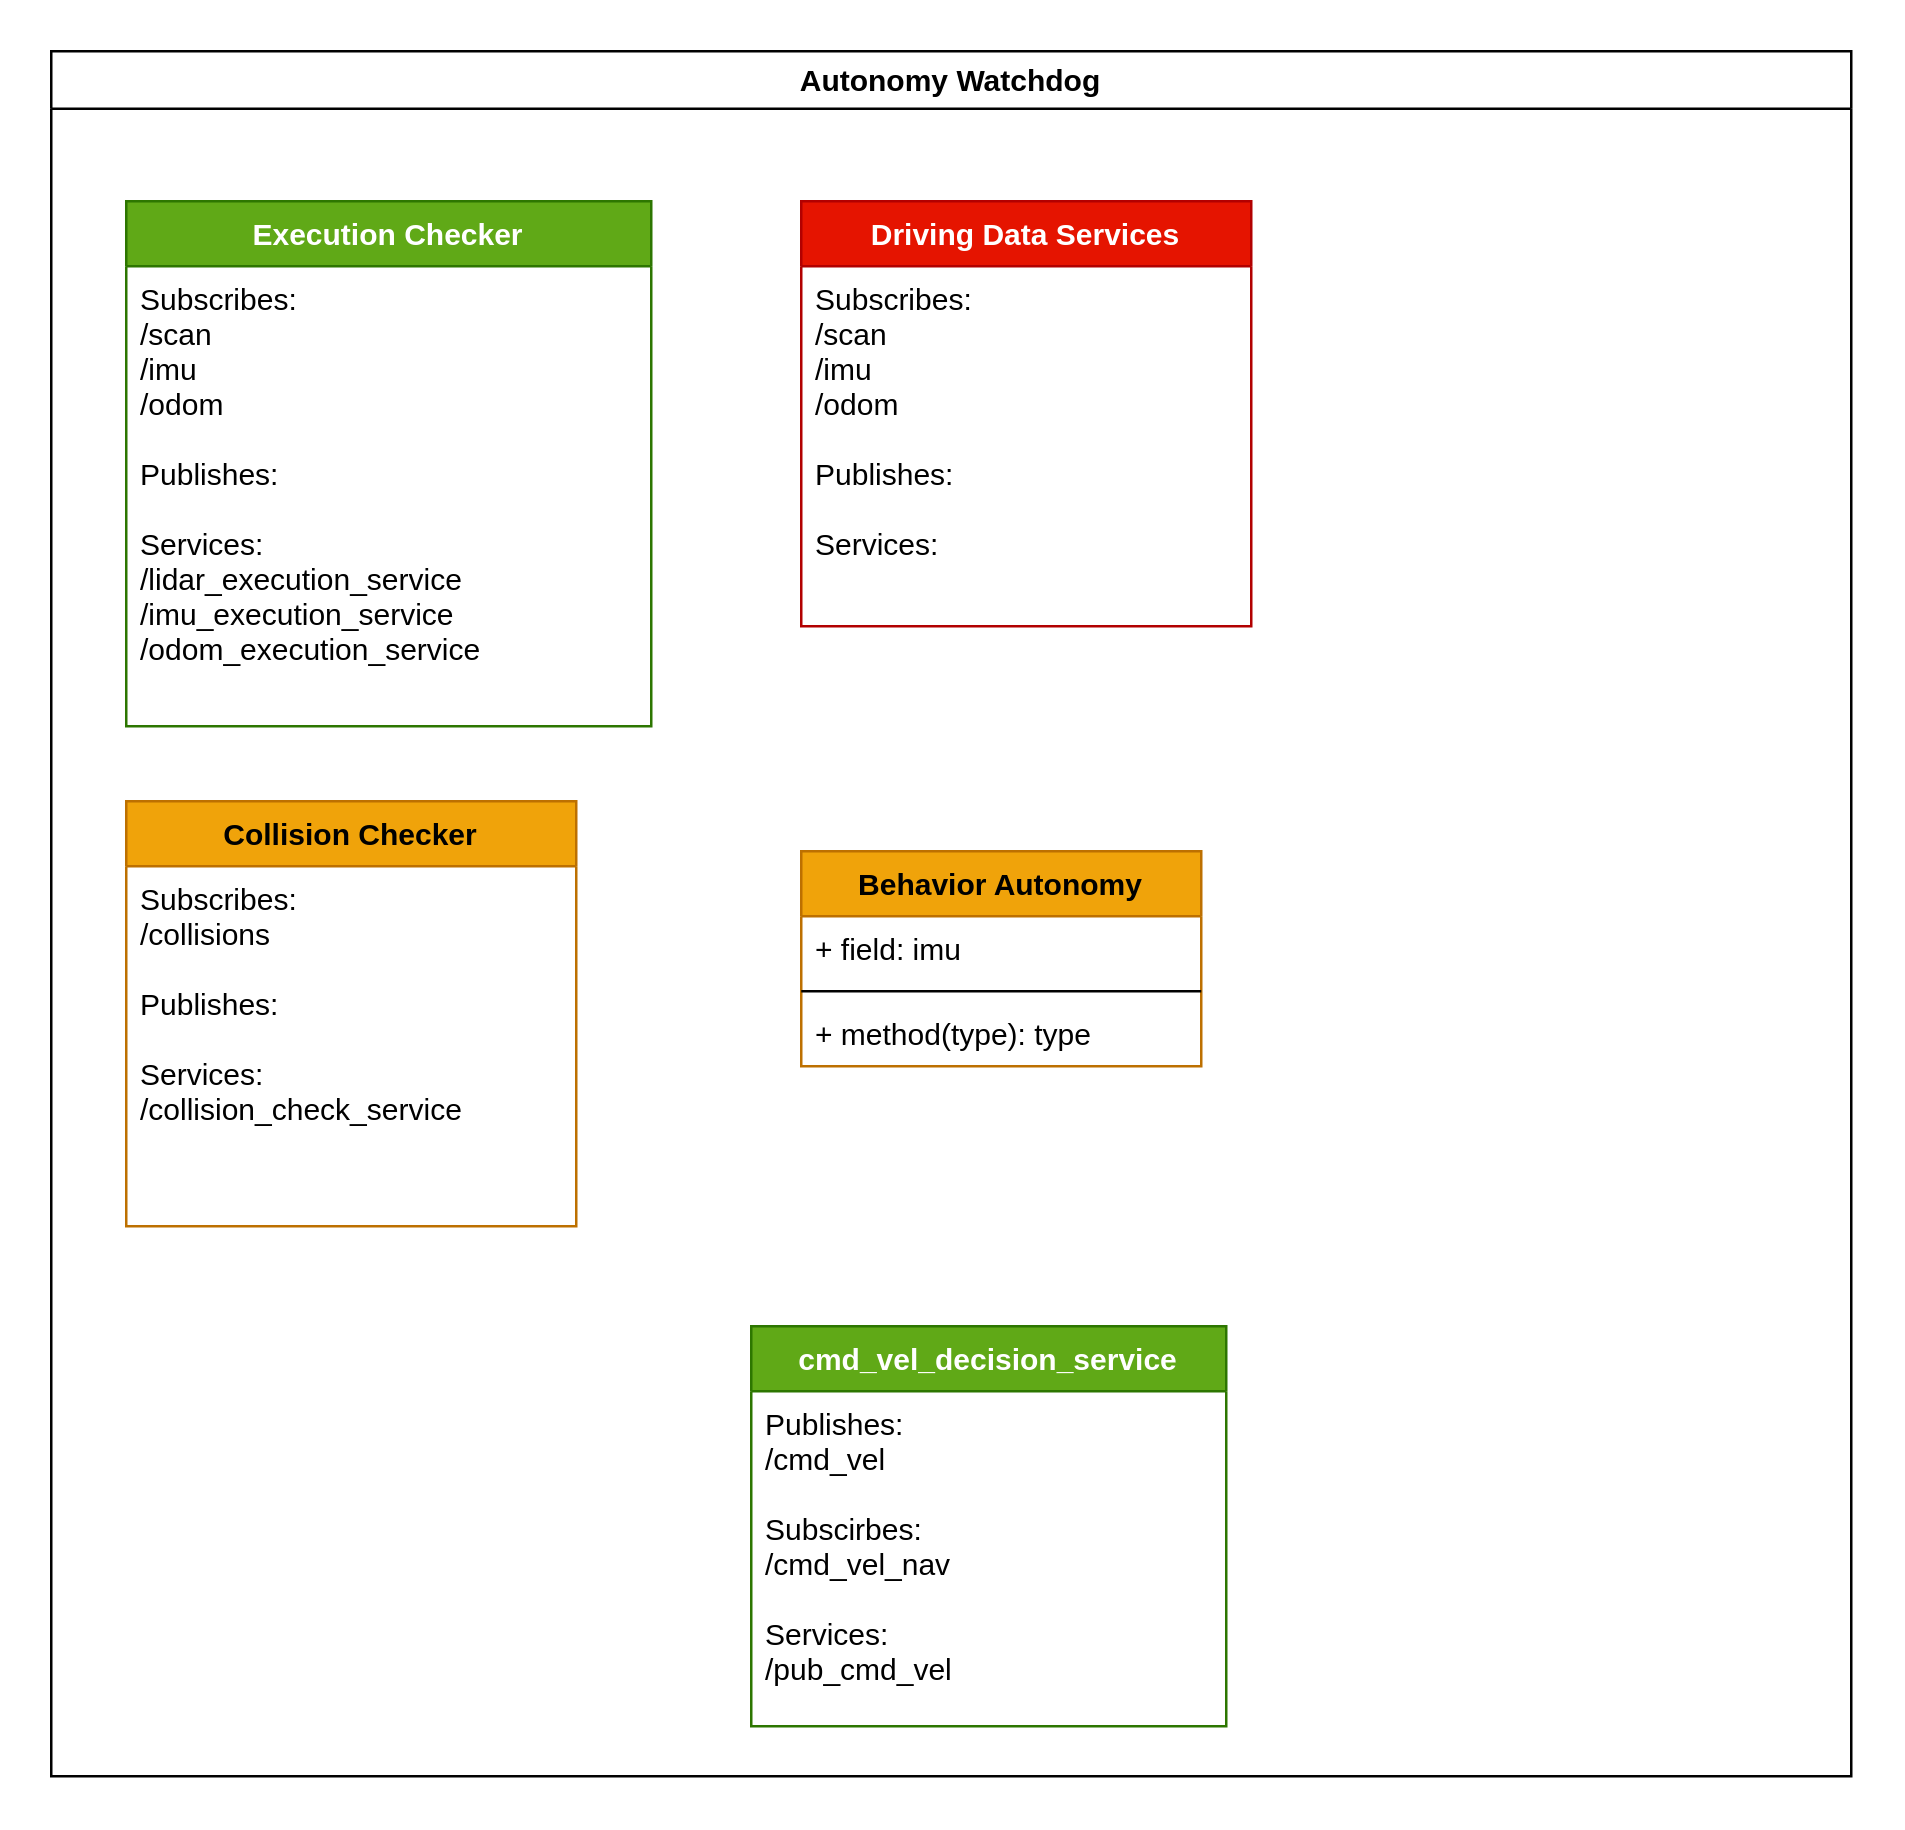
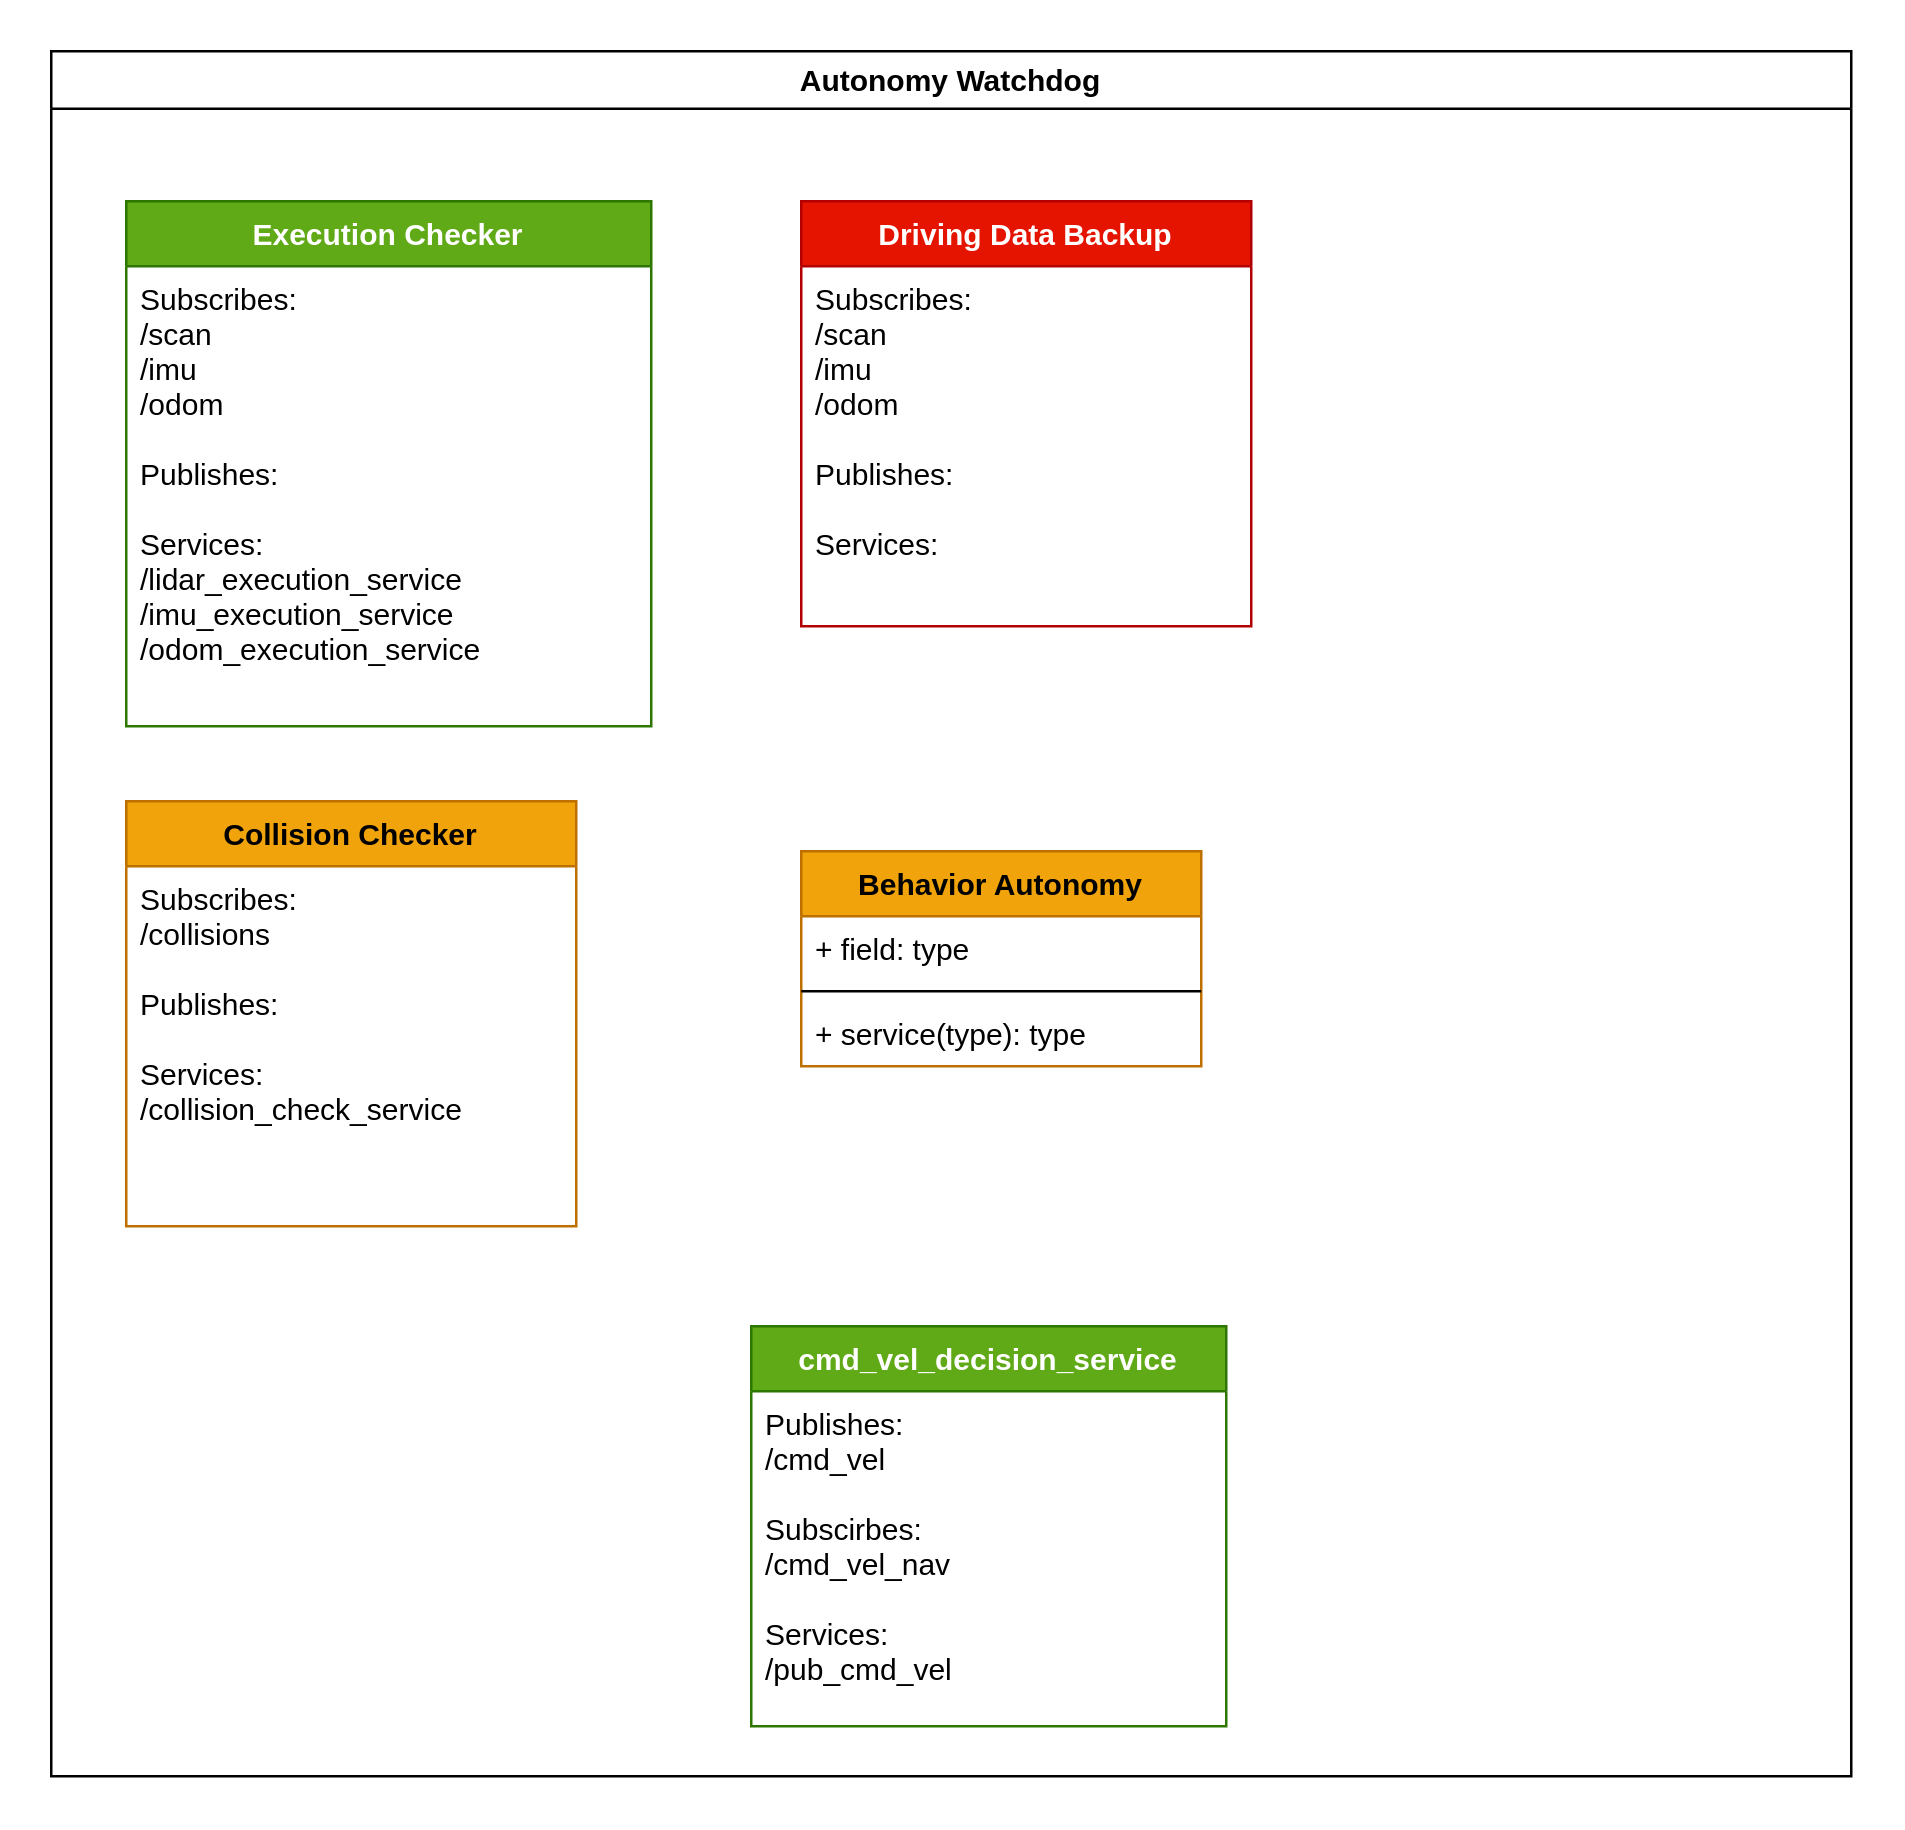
- <mxCell id="3" value="Driving Data Services" style="swimlane;fontStyle=1;align=center;verticalAlign=top;childLayout=stackLayout;horizontal=1;startSize=26;horizontalStack=0;resizeParent=1;resizeParentMax=0;resizeLast=0;collapsible=1;marginBottom=0;fillColor=#e51400;fontColor=#ffffff;strokeColor=#B20000;" parent="2" vertex="1"><mxGeometry x="300" y="60" width="180" height="170" as="geometry" /></mxCell>
+ <mxCell id="3" value="Driving Data Backup" style="swimlane;fontStyle=1;align=center;verticalAlign=top;childLayout=stackLayout;horizontal=1;startSize=26;horizontalStack=0;resizeParent=1;resizeParentMax=0;resizeLast=0;collapsible=1;marginBottom=0;fillColor=#e51400;fontColor=#ffffff;strokeColor=#B20000;" parent="2" vertex="1"><mxGeometry x="300" y="60" width="180" height="170" as="geometry" /></mxCell>
- <mxCell id="8" value="+ field: imu" style="text;strokeColor=none;fillColor=none;align=left;verticalAlign=top;spacingLeft=4;spacingRight=4;overflow=hidden;rotatable=0;points=[[0,0.5],[1,0.5]];portConstraint=eastwest;" parent="7" vertex="1"><mxGeometry y="26" width="160" height="26" as="geometry" /></mxCell>
+ <mxCell id="8" value="+ field: type" style="text;strokeColor=none;fillColor=none;align=left;verticalAlign=top;spacingLeft=4;spacingRight=4;overflow=hidden;rotatable=0;points=[[0,0.5],[1,0.5]];portConstraint=eastwest;" parent="7" vertex="1"><mxGeometry y="26" width="160" height="26" as="geometry" /></mxCell>
- <mxCell id="10" value="+ method(type): type" style="text;strokeColor=none;fillColor=none;align=left;verticalAlign=top;spacingLeft=4;spacingRight=4;overflow=hidden;rotatable=0;points=[[0,0.5],[1,0.5]];portConstraint=eastwest;" parent="7" vertex="1"><mxGeometry y="60" width="160" height="26" as="geometry" /></mxCell>
+ <mxCell id="10" value="+ service(type): type" style="text;strokeColor=none;fillColor=none;align=left;verticalAlign=top;spacingLeft=4;spacingRight=4;overflow=hidden;rotatable=0;points=[[0,0.5],[1,0.5]];portConstraint=eastwest;" parent="7" vertex="1"><mxGeometry y="60" width="160" height="26" as="geometry" /></mxCell>
